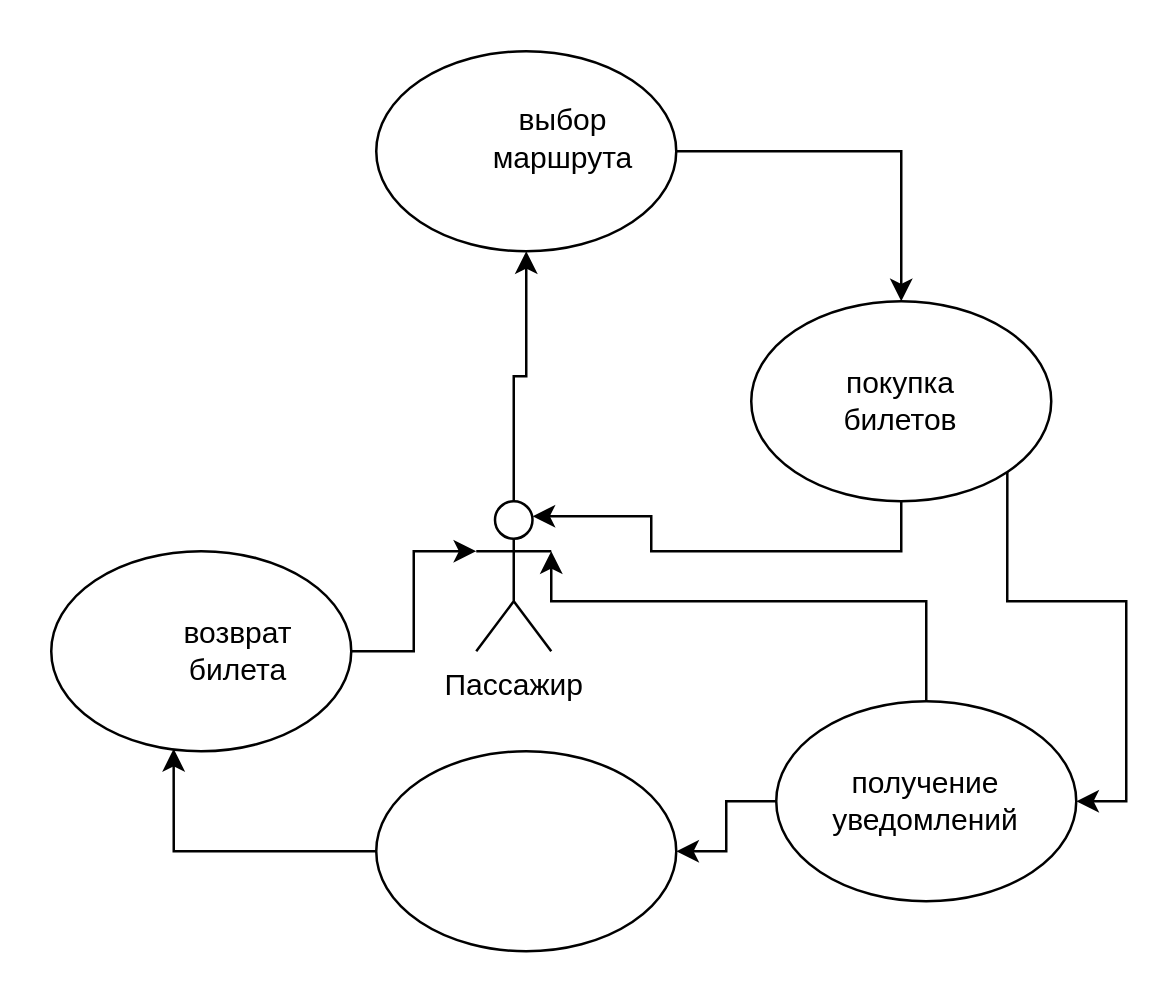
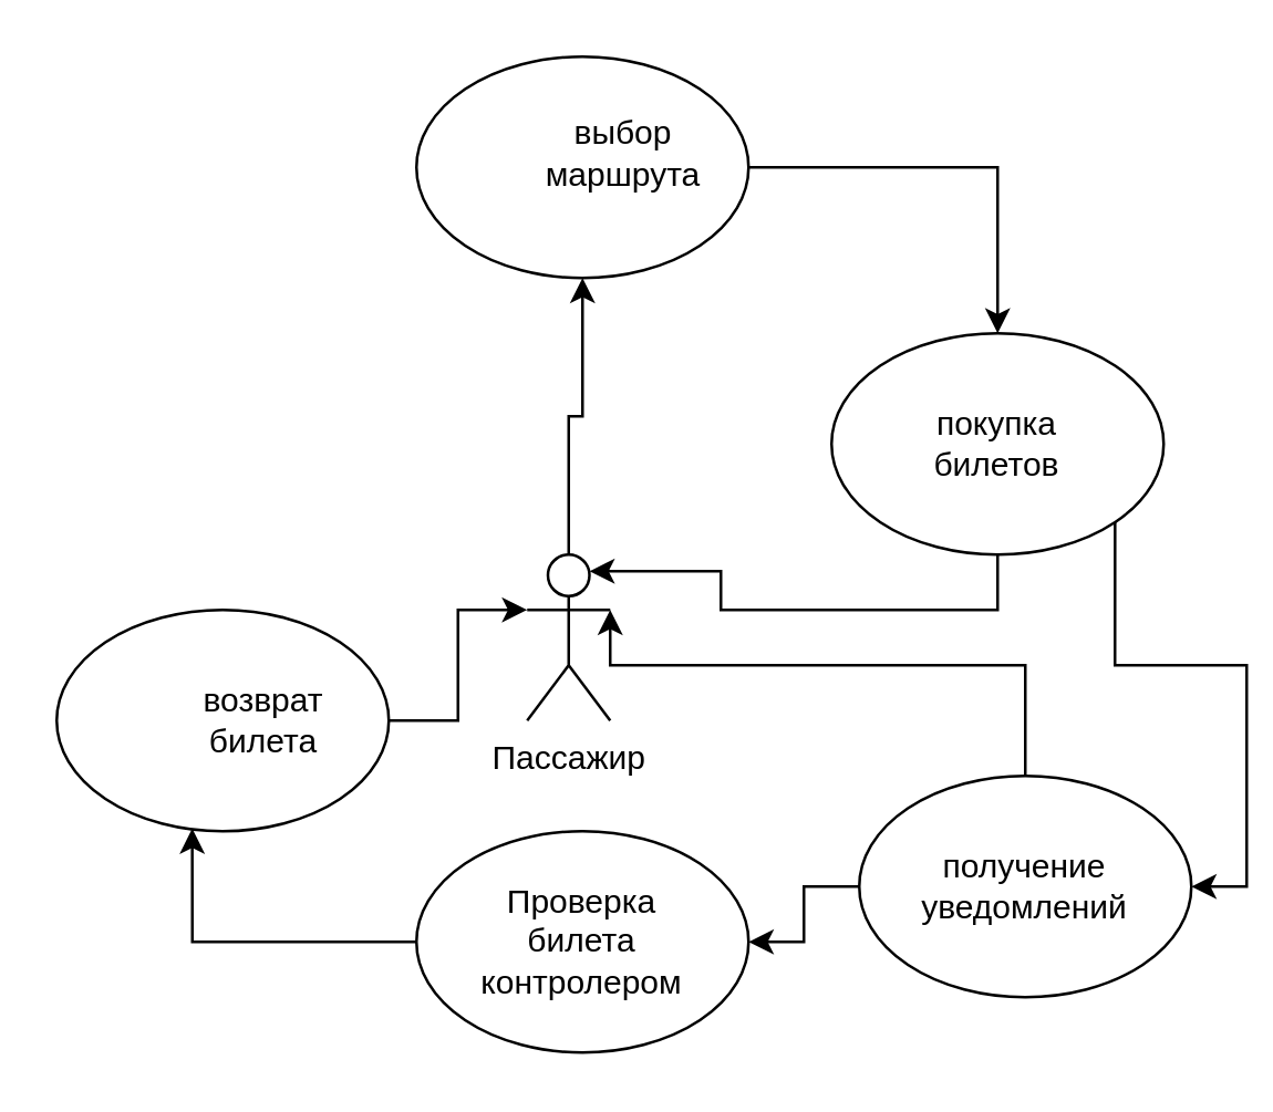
+ <mxCell id="16" value="Проверка билета контролером" style="text;html=1;align=center;verticalAlign=middle;whiteSpace=wrap;rounded=0;" vertex="1" parent="1"><mxGeometry x="180" y="325" width="60" height="30" as="geometry" /></mxCell>
